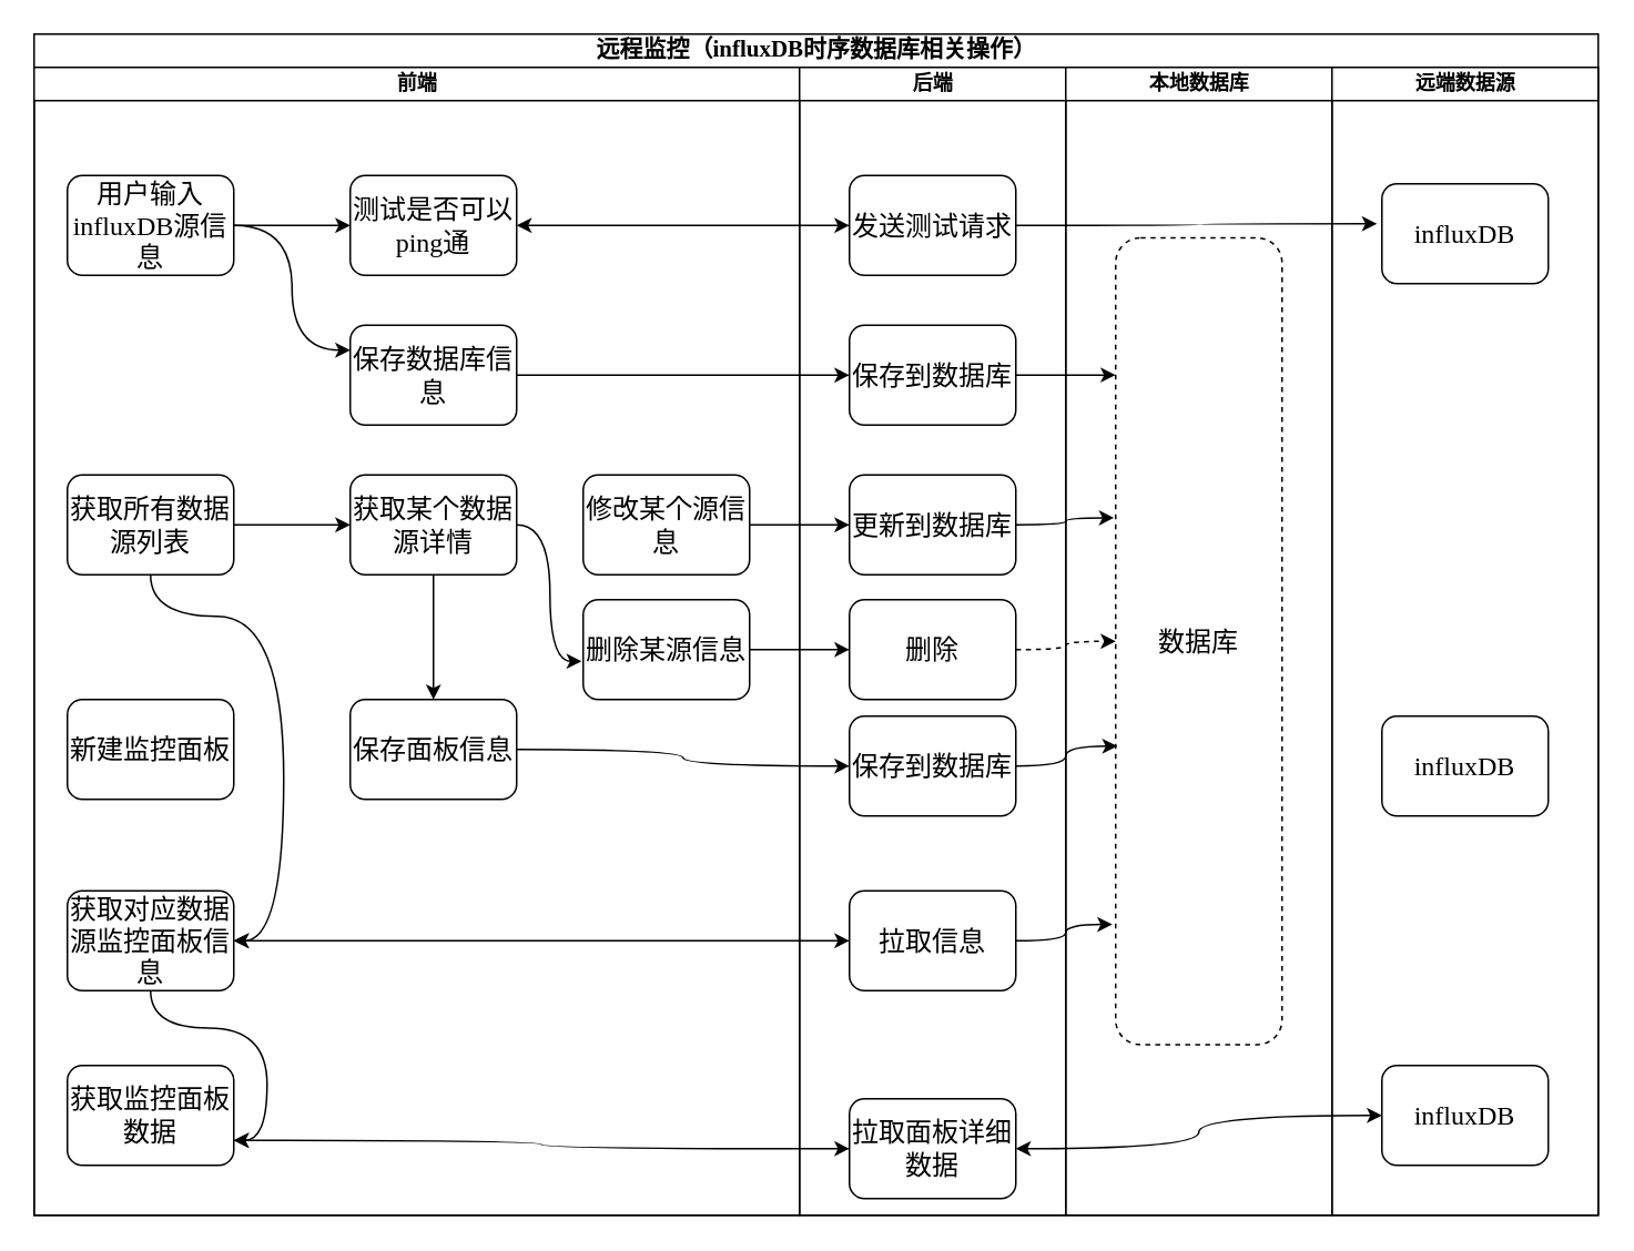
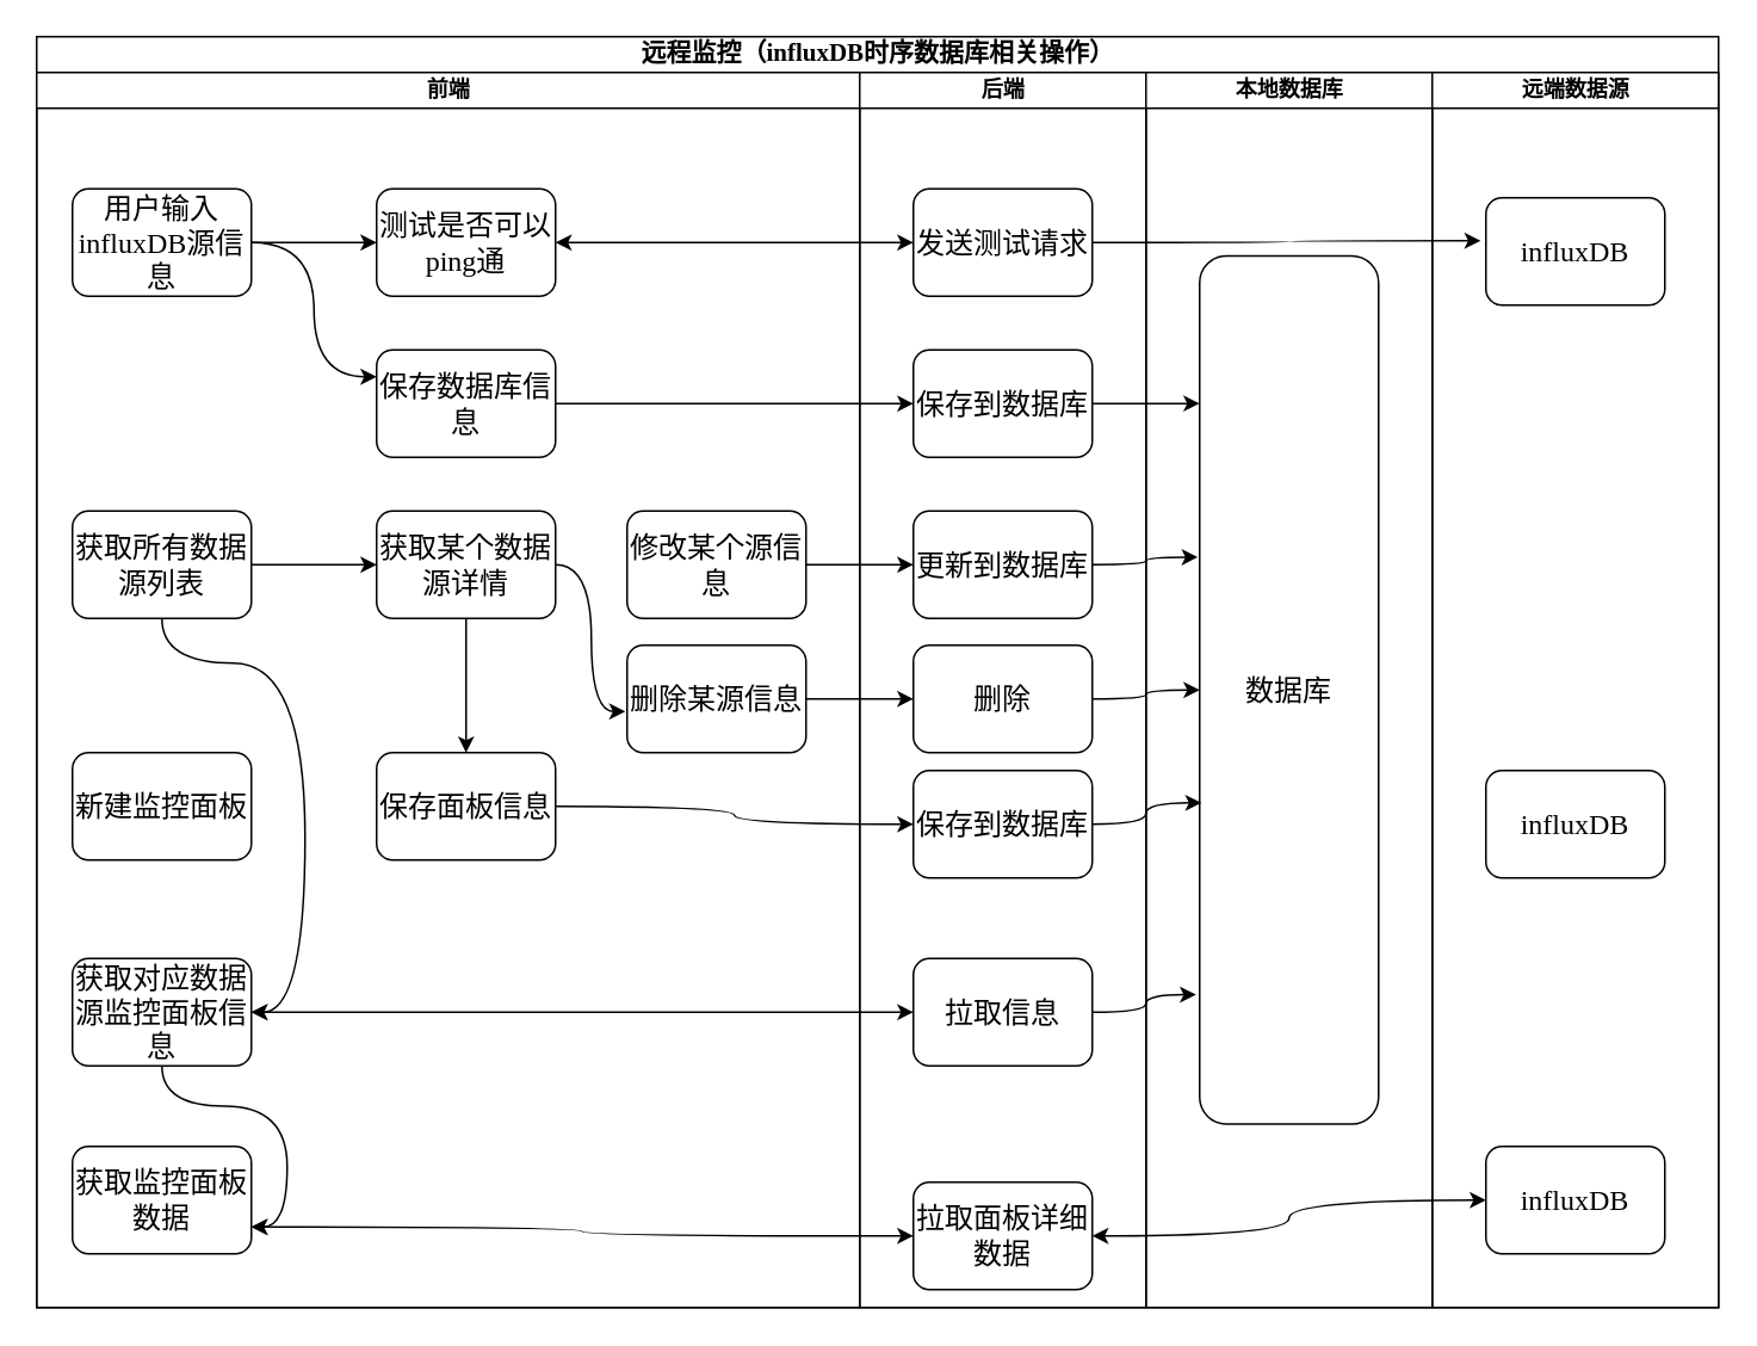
- <mxCell id="37" value="&lt;span style=&quot;font-size: medium&quot;&gt;数据库&lt;/span&gt;" style="rounded=1;whiteSpace=wrap;html=1;shadow=0;labelBackgroundColor=none;strokeWidth=1;fontFamily=Verdana;fontSize=8;align=center;dashed=1;" parent="36" vertex="1"><mxGeometry x="30" y="102.5" width="100" height="485" as="geometry" /></mxCell>
+ <mxCell id="37" value="&lt;span style=&quot;font-size: medium&quot;&gt;数据库&lt;/span&gt;" style="rounded=1;whiteSpace=wrap;html=1;shadow=0;labelBackgroundColor=none;strokeWidth=1;fontFamily=Verdana;fontSize=8;align=center;" parent="36" vertex="1"><mxGeometry x="30" y="102.5" width="100" height="485" as="geometry" /></mxCell>
- <mxCell id="51" style="edgeStyle=orthogonalEdgeStyle;curved=1;rounded=0;orthogonalLoop=1;jettySize=auto;html=1;entryX=0;entryY=0.5;entryDx=0;entryDy=0;dashed=1;" edge="1" parent="2" source="34" target="37"><mxGeometry relative="1" as="geometry" /></mxCell>
+ <mxCell id="51" style="edgeStyle=orthogonalEdgeStyle;curved=1;rounded=0;orthogonalLoop=1;jettySize=auto;html=1;entryX=0;entryY=0.5;entryDx=0;entryDy=0;" edge="1" parent="2" source="34" target="37"><mxGeometry relative="1" as="geometry" /></mxCell>
